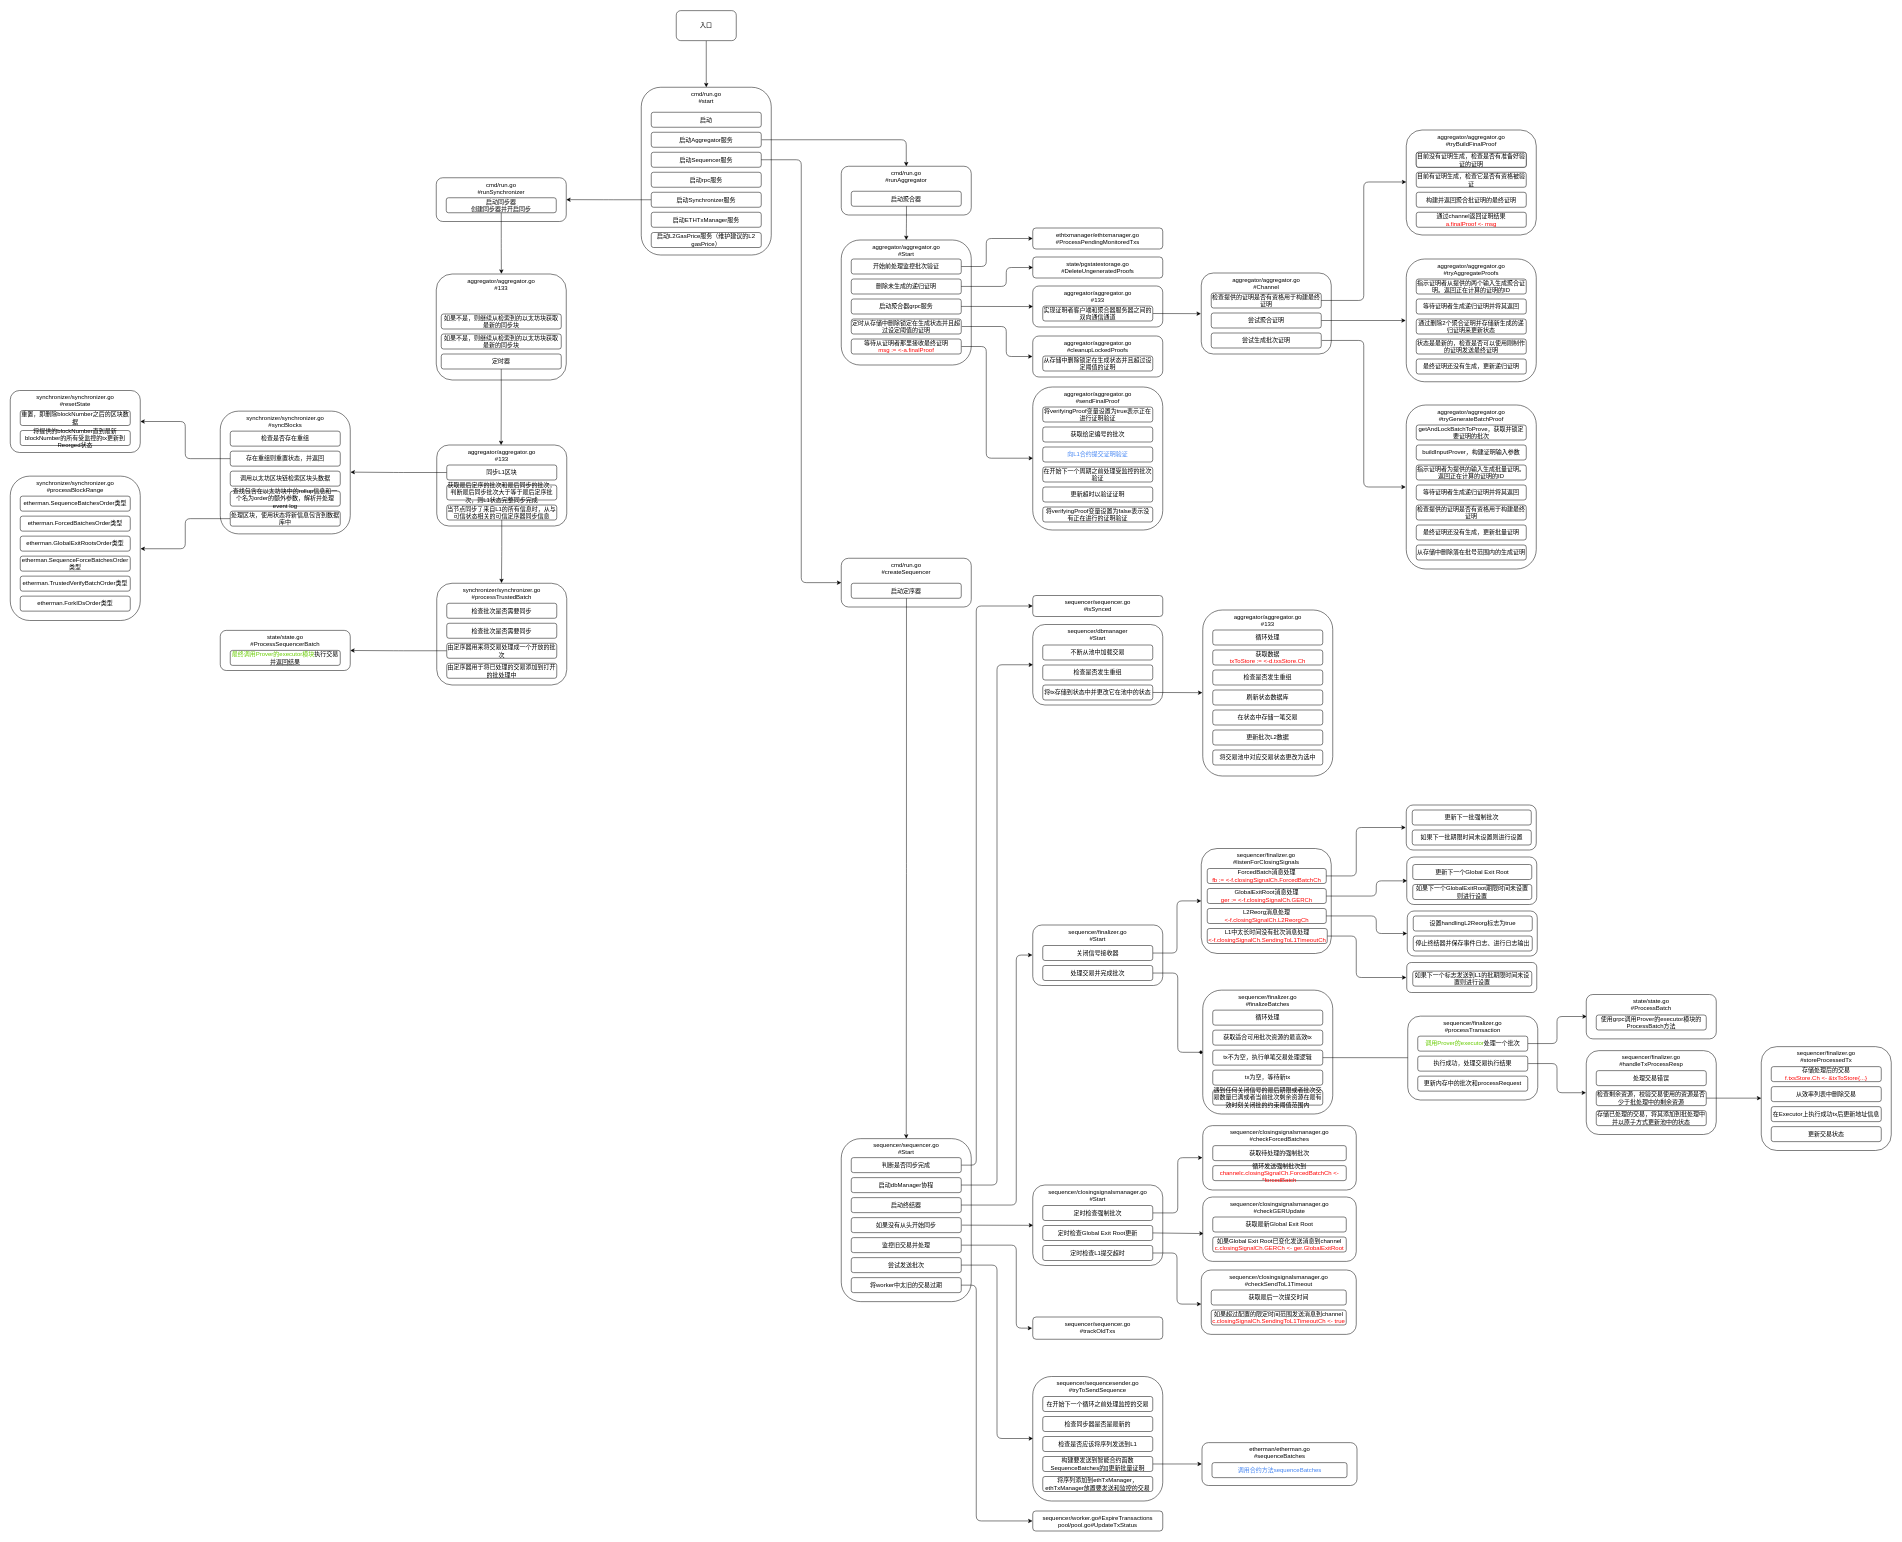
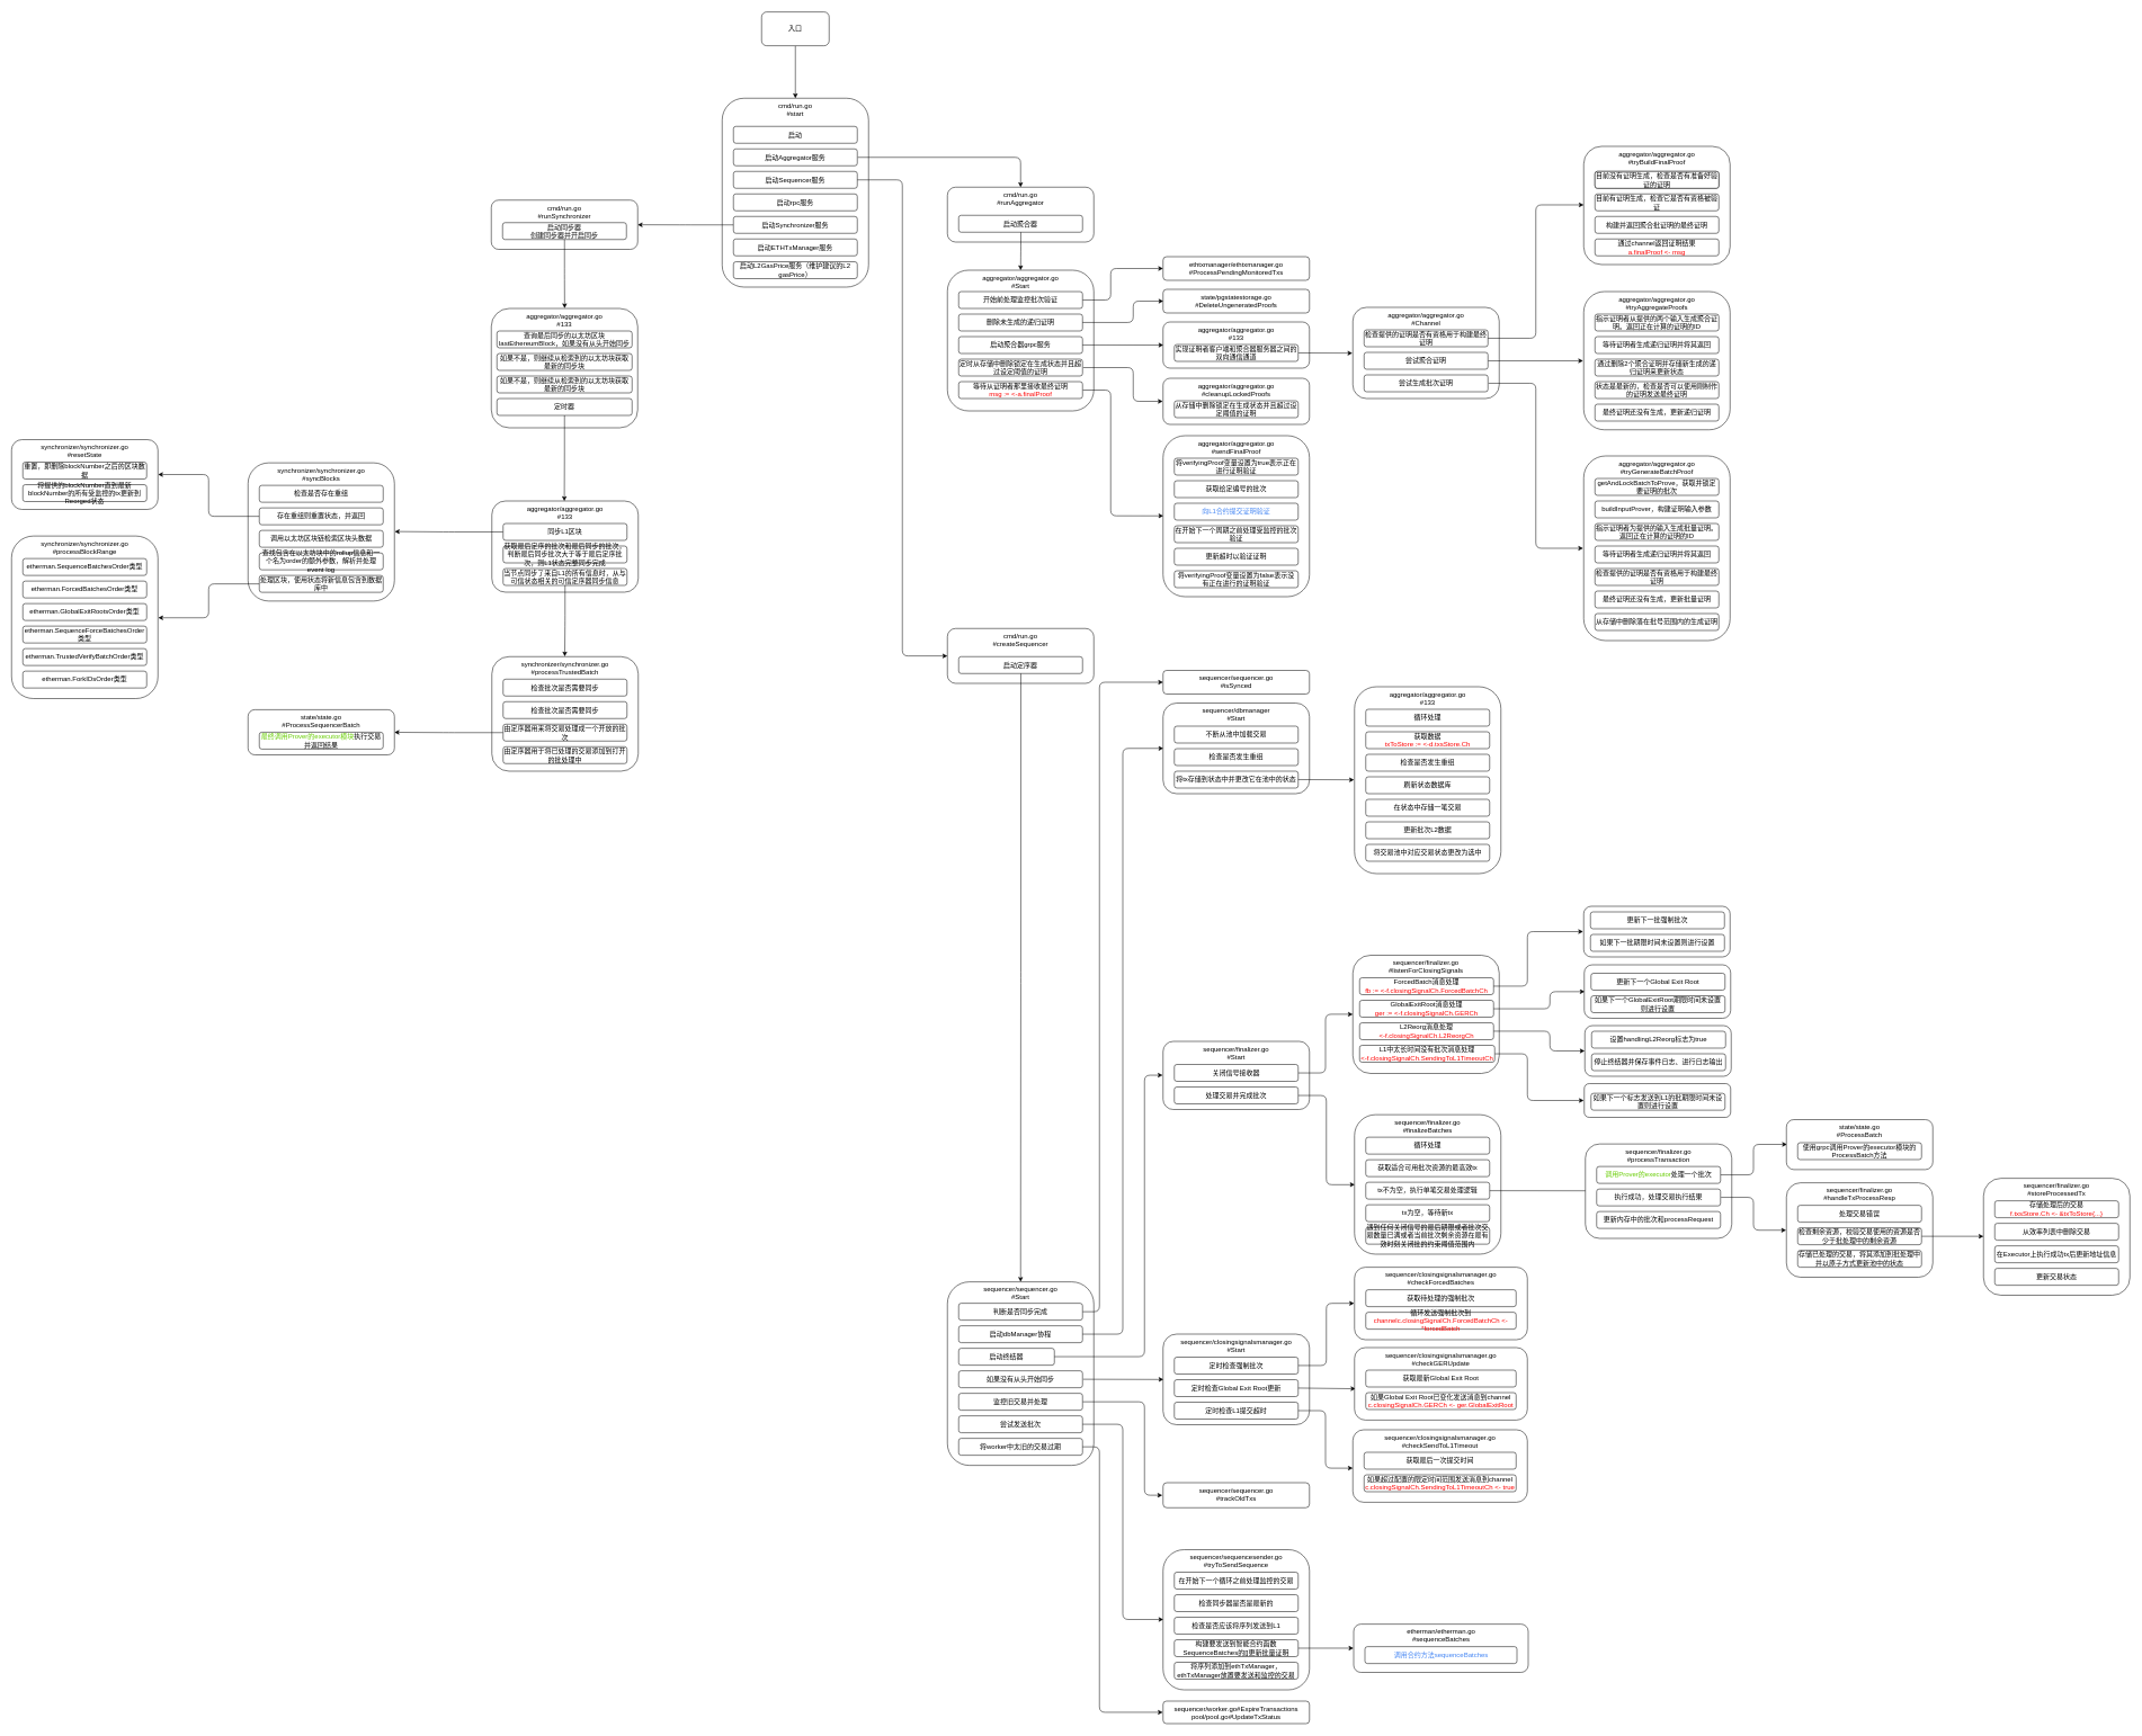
+ <mxCell id="190" value="查询最后同步的以太坊区块lastEthereumBlock，如果没有从头开始同步" style="rounded=1;whiteSpace=wrap;html=1;movable=1;resizable=1;rotatable=1;deletable=1;editable=1;connectable=1;" parent="1" vertex="1"><mxGeometry x="882" y="587" width="240" height="30" as="geometry" /></mxCell>
- <mxCell id="104" value="" style="edgeStyle=orthogonalEdgeStyle;html=1;fontColor=#FF0000;entryX=0.002;entryY=0.502;entryDx=0;entryDy=0;entryPerimeter=0;exitX=1;exitY=0.504;exitDx=0;exitDy=0;exitPerimeter=0;movable=0;resizable=0;rotatable=0;deletable=0;editable=0;connectable=0;endArrow=diamond;" parent="1" source="105" target="132" edge="1"><mxGeometry relative="1" as="geometry" /></mxCell>
+ <mxCell id="104" value="" style="edgeStyle=orthogonalEdgeStyle;html=1;fontColor=#FF0000;entryX=0.002;entryY=0.502;entryDx=0;entryDy=0;entryPerimeter=0;exitX=1;exitY=0.504;exitDx=0;exitDy=0;exitPerimeter=0;movable=0;resizable=0;rotatable=0;deletable=0;editable=0;connectable=0;" parent="1" source="105" target="132" edge="1"><mxGeometry relative="1" as="geometry" /></mxCell>
- <mxCell id="82" value="启动终结器" style="rounded=1;whiteSpace=wrap;html=1;movable=0;resizable=0;rotatable=0;deletable=0;editable=0;connectable=0;" parent="1" vertex="1"><mxGeometry x="1702" y="2394.25" width="220" height="30" as="geometry" /></mxCell>
+ <mxCell id="82" value="启动终结器" style="rounded=1;whiteSpace=wrap;html=1;movable=0;resizable=0;rotatable=0;deletable=0;editable=0;connectable=0;" parent="1" vertex="1"><mxGeometry x="1702" y="2394.25" width="170" height="30" as="geometry" /></mxCell>
